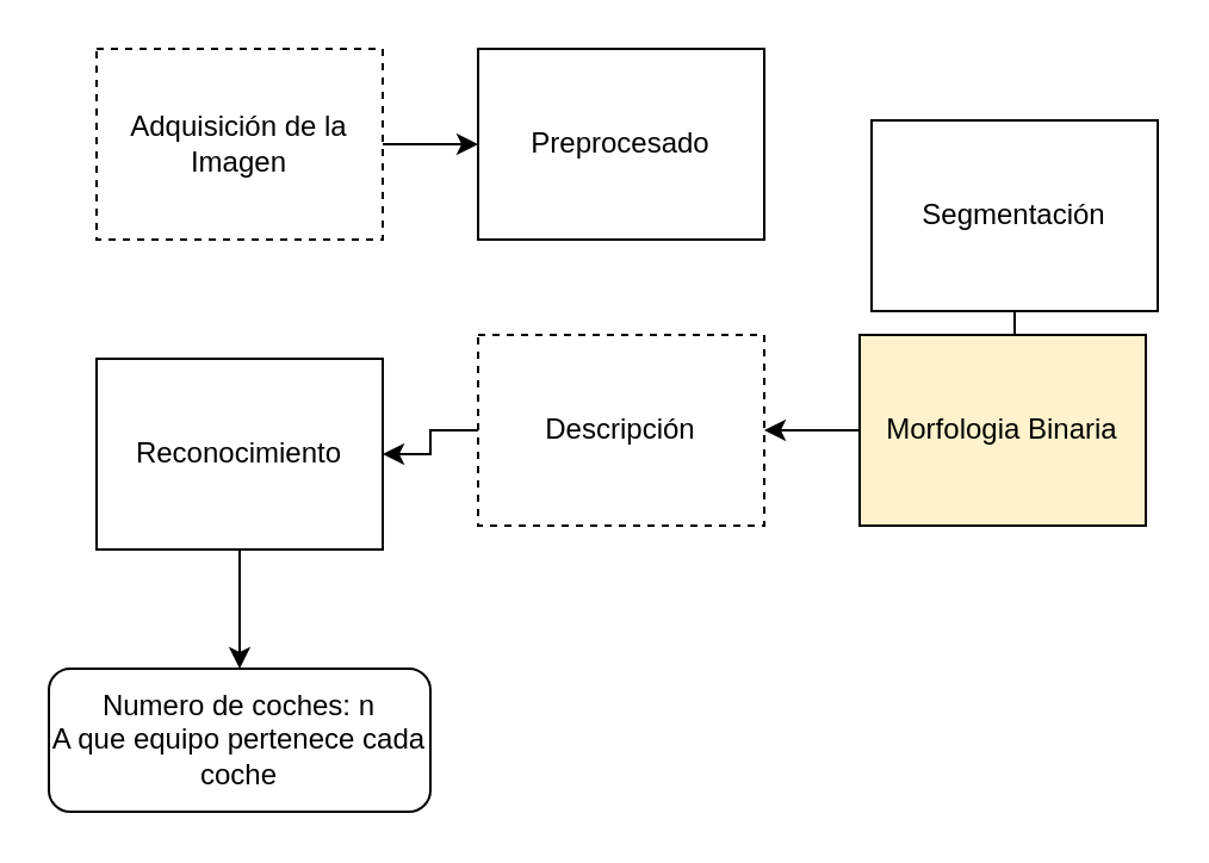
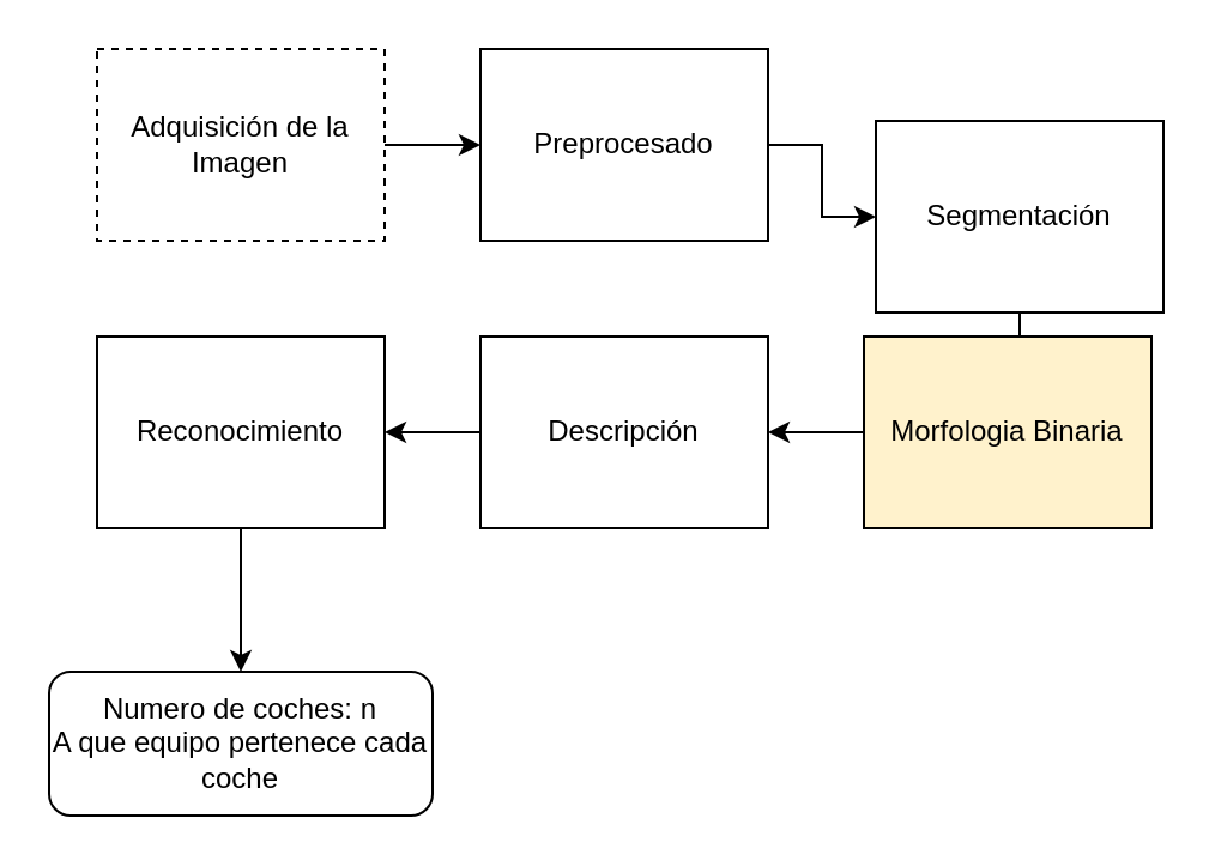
+ <mxCell id="4" style="edgeStyle=orthogonalEdgeStyle;rounded=0;orthogonalLoop=1;jettySize=auto;html=1;entryX=0;entryY=0.5;entryDx=0;entryDy=0;" edge="1" parent="1" source="5" target="7"><mxGeometry relative="1" as="geometry" /></mxCell>
- <mxCell id="11" value="Descripción" style="rounded=0;whiteSpace=wrap;html=1;dashed=1;" vertex="1" parent="1"><mxGeometry x="200" y="140" width="120" height="80" as="geometry" /></mxCell>
+ <mxCell id="11" value="Descripción" style="rounded=0;whiteSpace=wrap;html=1;" vertex="1" parent="1"><mxGeometry x="200" y="140" width="120" height="80" as="geometry" /></mxCell>
- <mxCell id="13" value="Reconocimiento" style="rounded=0;whiteSpace=wrap;html=1;" vertex="1" parent="1"><mxGeometry x="40" y="150" width="120" height="80" as="geometry" /></mxCell>
+ <mxCell id="13" value="Reconocimiento" style="rounded=0;whiteSpace=wrap;html=1;" vertex="1" parent="1"><mxGeometry x="40" y="140" width="120" height="80" as="geometry" /></mxCell>
